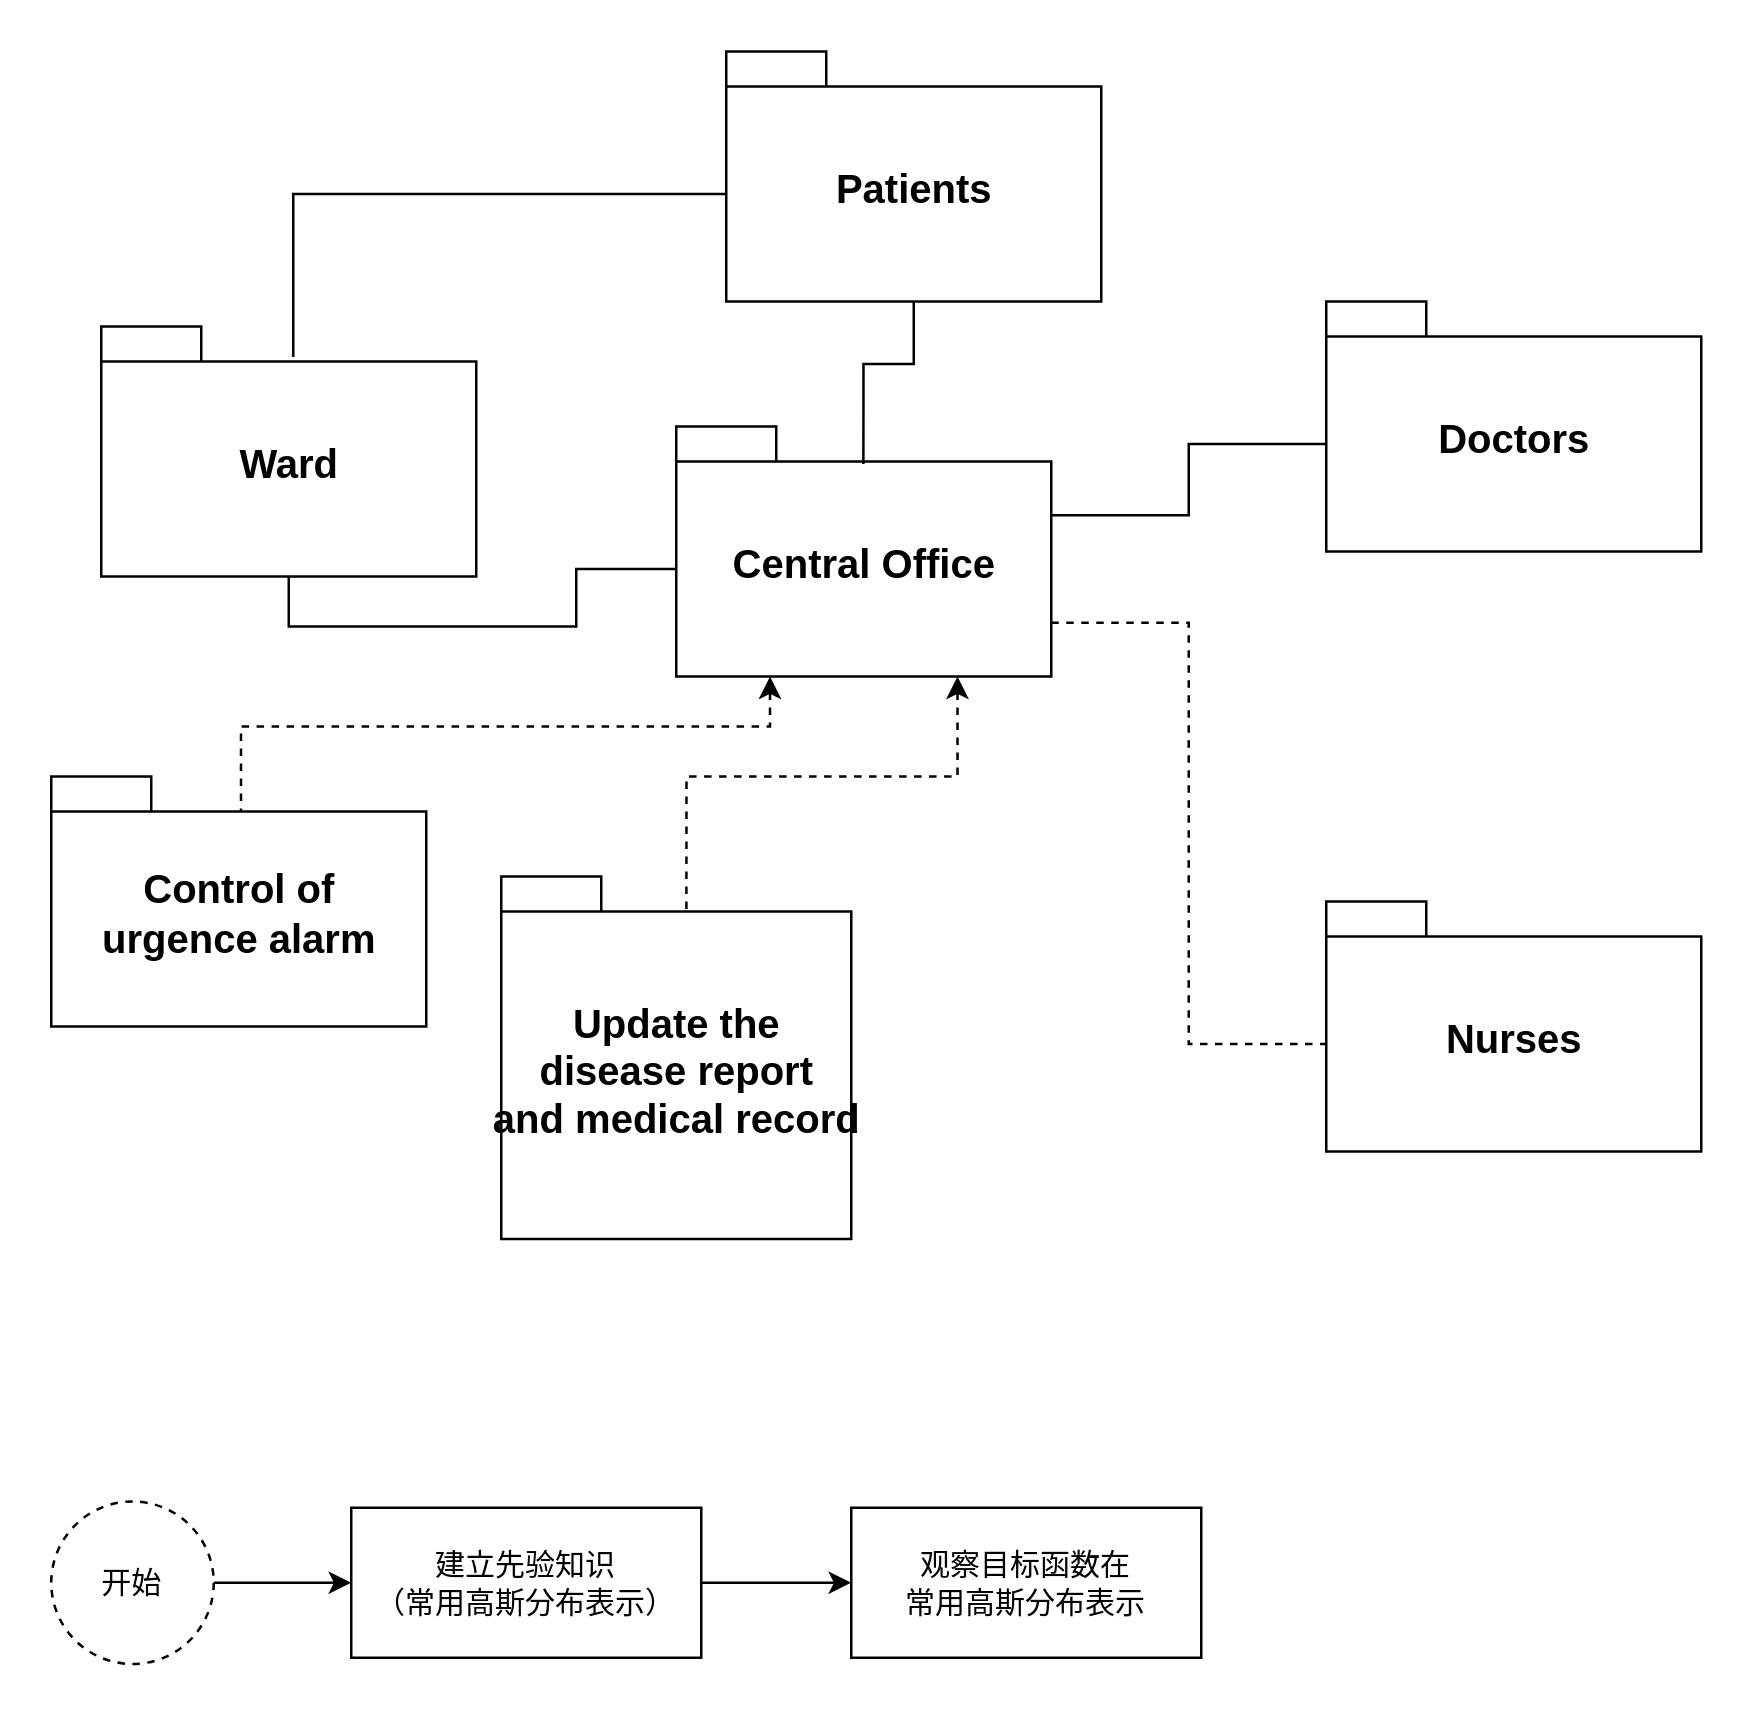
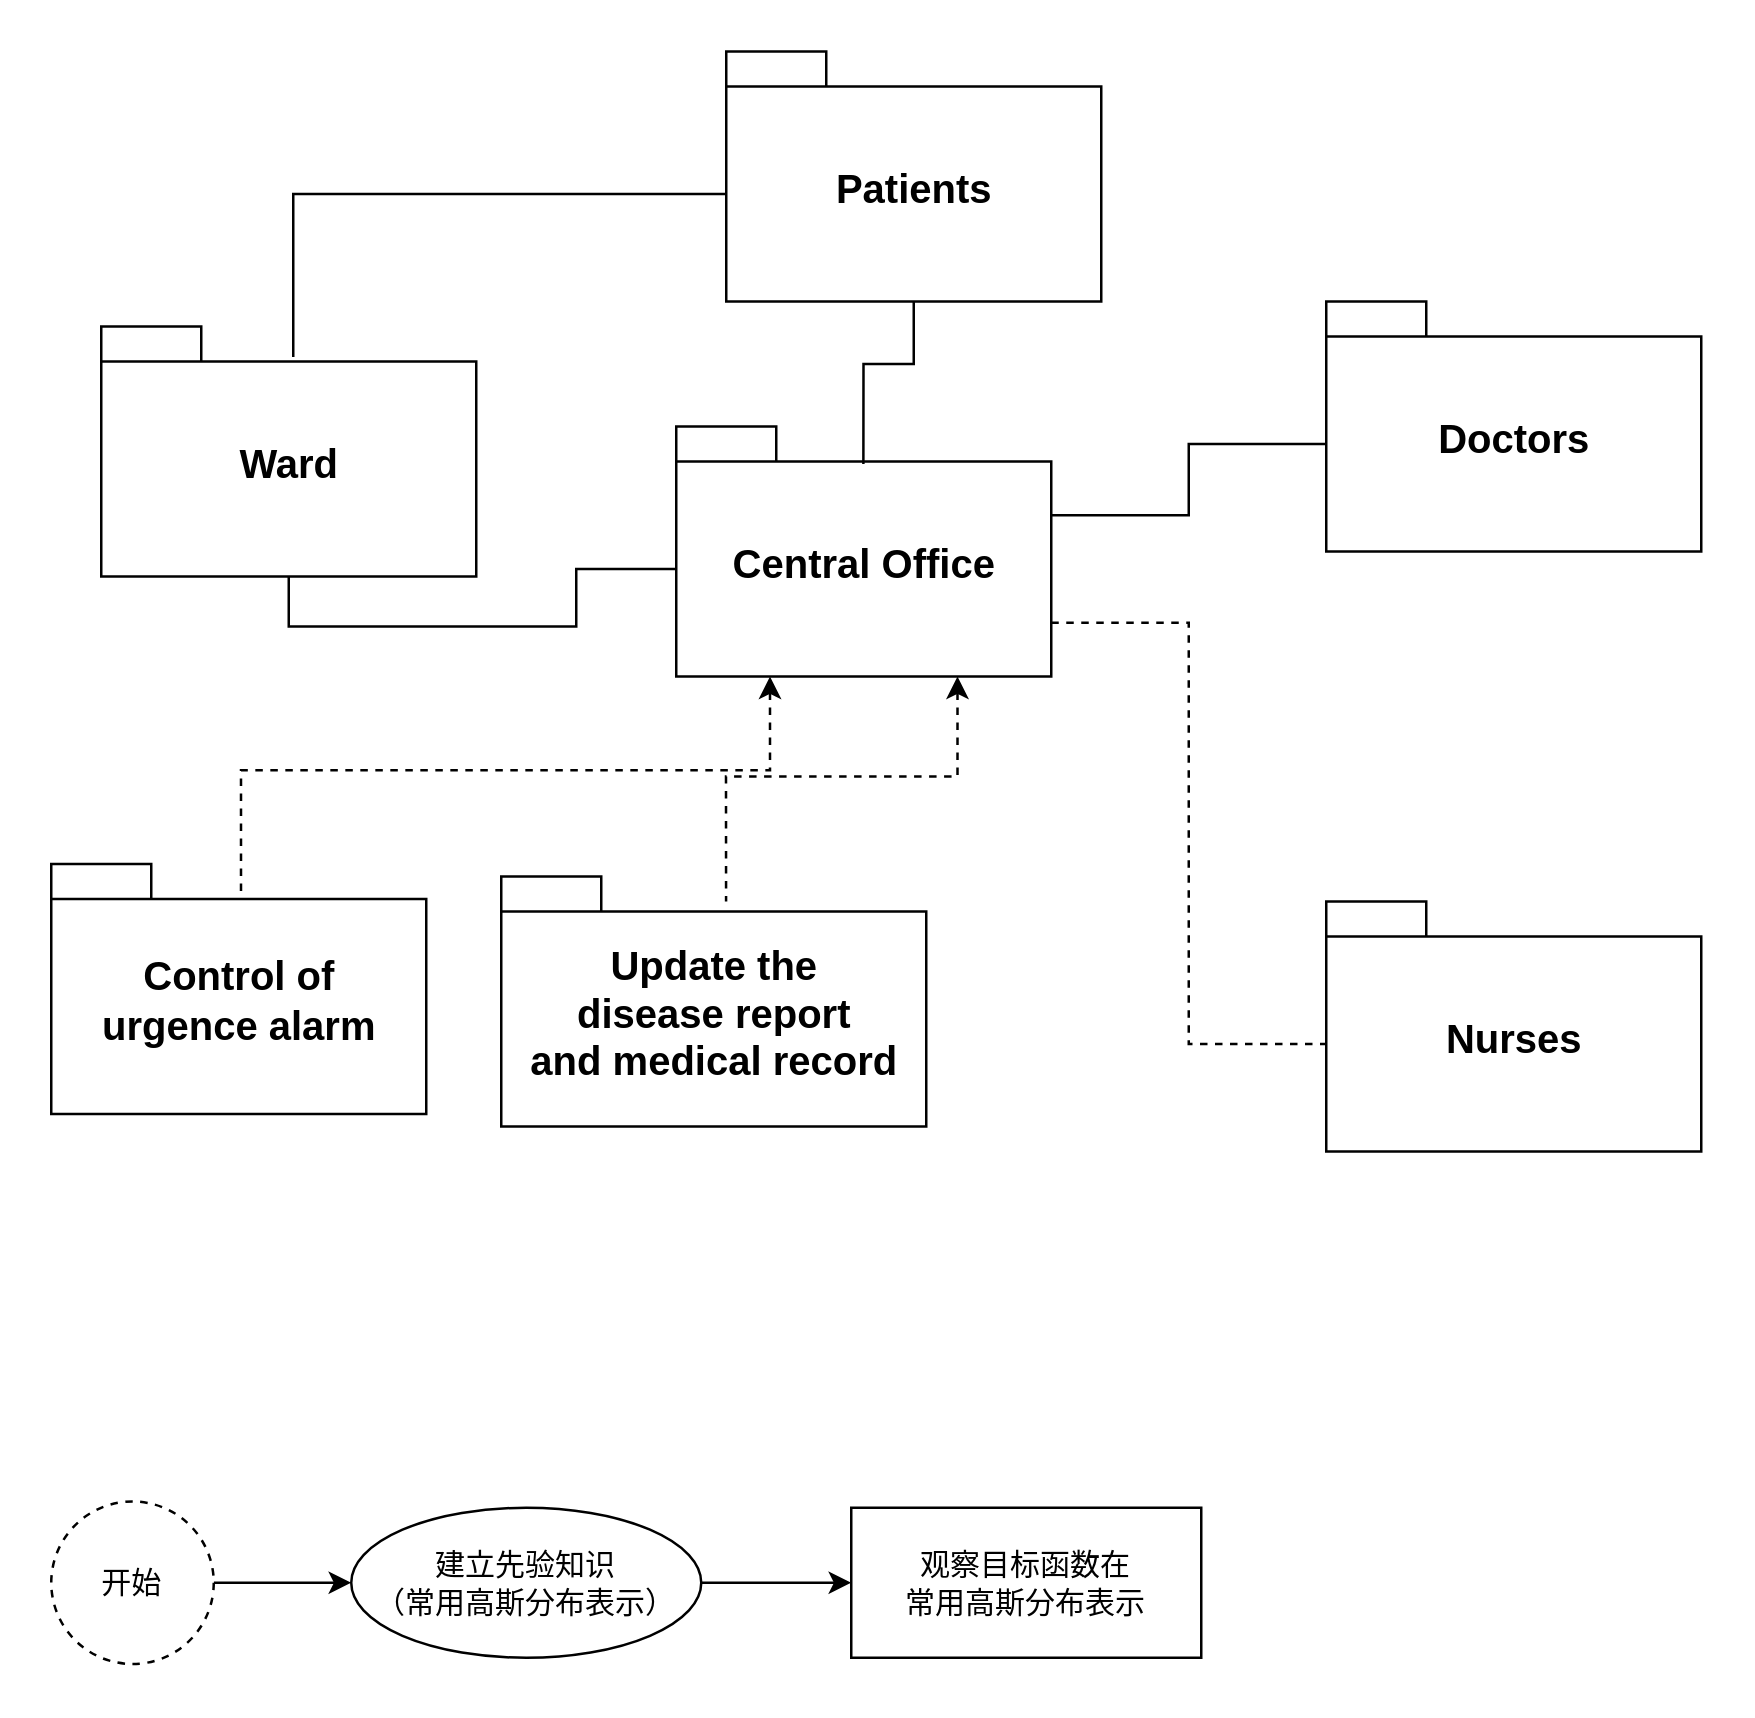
- <mxCell id="13" value="&lt;font style=&quot;&quot;&gt;&lt;span style=&quot;font-size: 16px;&quot;&gt;Control of&lt;/span&gt;&lt;br&gt;&lt;span style=&quot;font-size: 16px;&quot;&gt;urgence alarm&lt;/span&gt;&lt;br&gt;&lt;/font&gt;" style="shape=folder;fontStyle=1;spacingTop=10;tabWidth=40;tabHeight=14;tabPosition=left;html=1;" parent="1" vertex="1"><mxGeometry x="20" y="310" width="150" height="100" as="geometry" /></mxCell>
+ <mxCell id="13" value="&lt;font style=&quot;&quot;&gt;&lt;span style=&quot;font-size: 16px;&quot;&gt;Control of&lt;/span&gt;&lt;br&gt;&lt;span style=&quot;font-size: 16px;&quot;&gt;urgence alarm&lt;/span&gt;&lt;br&gt;&lt;/font&gt;" style="shape=folder;fontStyle=1;spacingTop=10;tabWidth=40;tabHeight=14;tabPosition=left;html=1;" parent="1" vertex="1"><mxGeometry x="20" y="345" width="150" height="100" as="geometry" /></mxCell>
- <mxCell id="14" value="&lt;font style=&quot;&quot;&gt;&lt;span style=&quot;font-size: 16px;&quot;&gt;Update the&lt;br&gt;disease report&lt;br&gt;and&amp;nbsp;medical record&lt;/span&gt;&lt;br&gt;&lt;/font&gt;" style="shape=folder;fontStyle=1;spacingTop=10;tabWidth=40;tabHeight=14;tabPosition=left;html=1;" parent="1" vertex="1"><mxGeometry x="200" y="350" width="140" height="145" as="geometry" /></mxCell>
+ <mxCell id="14" value="&lt;font style=&quot;&quot;&gt;&lt;span style=&quot;font-size: 16px;&quot;&gt;Update the&lt;br&gt;disease report&lt;br&gt;and&amp;nbsp;medical record&lt;/span&gt;&lt;br&gt;&lt;/font&gt;" style="shape=folder;fontStyle=1;spacingTop=10;tabWidth=40;tabHeight=14;tabPosition=left;html=1;" parent="1" vertex="1"><mxGeometry x="200" y="350" width="170" height="100" as="geometry" /></mxCell>
- <mxCell id="17" value="建立先验知识&lt;br&gt;（常用高斯分布表示）" style="rounded=0;whiteSpace=wrap;html=1;" vertex="1" parent="1"><mxGeometry x="140" y="602.5" width="140" height="60" as="geometry" /></mxCell>
+ <mxCell id="17" value="建立先验知识&lt;br&gt;（常用高斯分布表示）" style="ellipse;whiteSpace=wrap;html=1;" vertex="1" parent="1"><mxGeometry x="140" y="602.5" width="140" height="60" as="geometry" /></mxCell>
